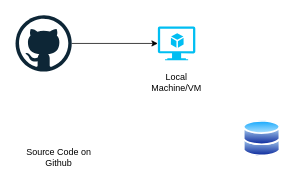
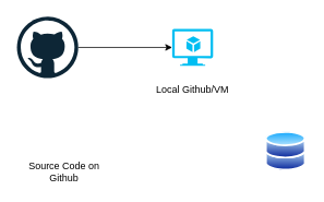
- <mxCell id="6" value="Local Machine/VM" style="text;html=1;strokeColor=none;fillColor=none;align=center;verticalAlign=middle;whiteSpace=wrap;rounded=0;" vertex="1" parent="1"><mxGeometry x="185" y="95" width="100" height="30" as="geometry" /></mxCell>
+ <mxCell id="6" value="Local Github/VM" style="text;html=1;strokeColor=none;fillColor=none;align=center;verticalAlign=middle;whiteSpace=wrap;rounded=0;" vertex="1" parent="1"><mxGeometry x="185" y="95" width="100" height="30" as="geometry" /></mxCell>
